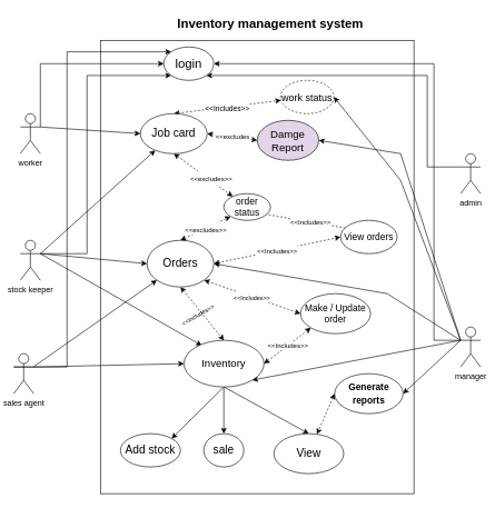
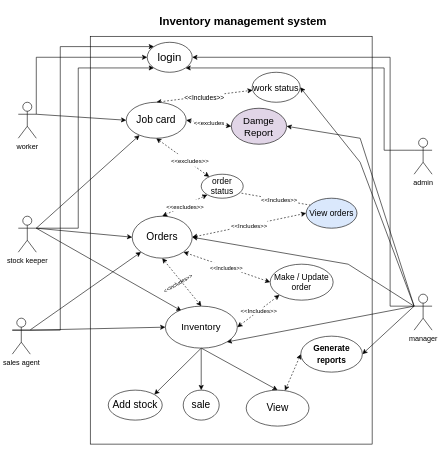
- <mxCell id="51" value="&lt;font style=&quot;font-size: 15px&quot;&gt;work status&lt;/font&gt;" style="ellipse;whiteSpace=wrap;html=1;fontSize=10;dashed=1;" vertex="1" parent="1"><mxGeometry x="420" y="120" width="80" height="50" as="geometry" /></mxCell>
+ <mxCell id="51" value="&lt;font style=&quot;font-size: 15px&quot;&gt;work status&lt;/font&gt;" style="ellipse;whiteSpace=wrap;html=1;fontSize=10;" vertex="1" parent="1"><mxGeometry x="420" y="120" width="80" height="50" as="geometry" /></mxCell>
- <mxCell id="38" value="View orders" style="ellipse;whiteSpace=wrap;html=1;fontSize=14;" vertex="1" parent="1"><mxGeometry x="510" y="330" width="84.75" height="50" as="geometry" /></mxCell>
+ <mxCell id="38" value="View orders" style="ellipse;whiteSpace=wrap;html=1;fontSize=14;fillColor=#dae8fc;" vertex="1" parent="1"><mxGeometry x="510" y="330" width="84.75" height="50" as="geometry" /></mxCell>
